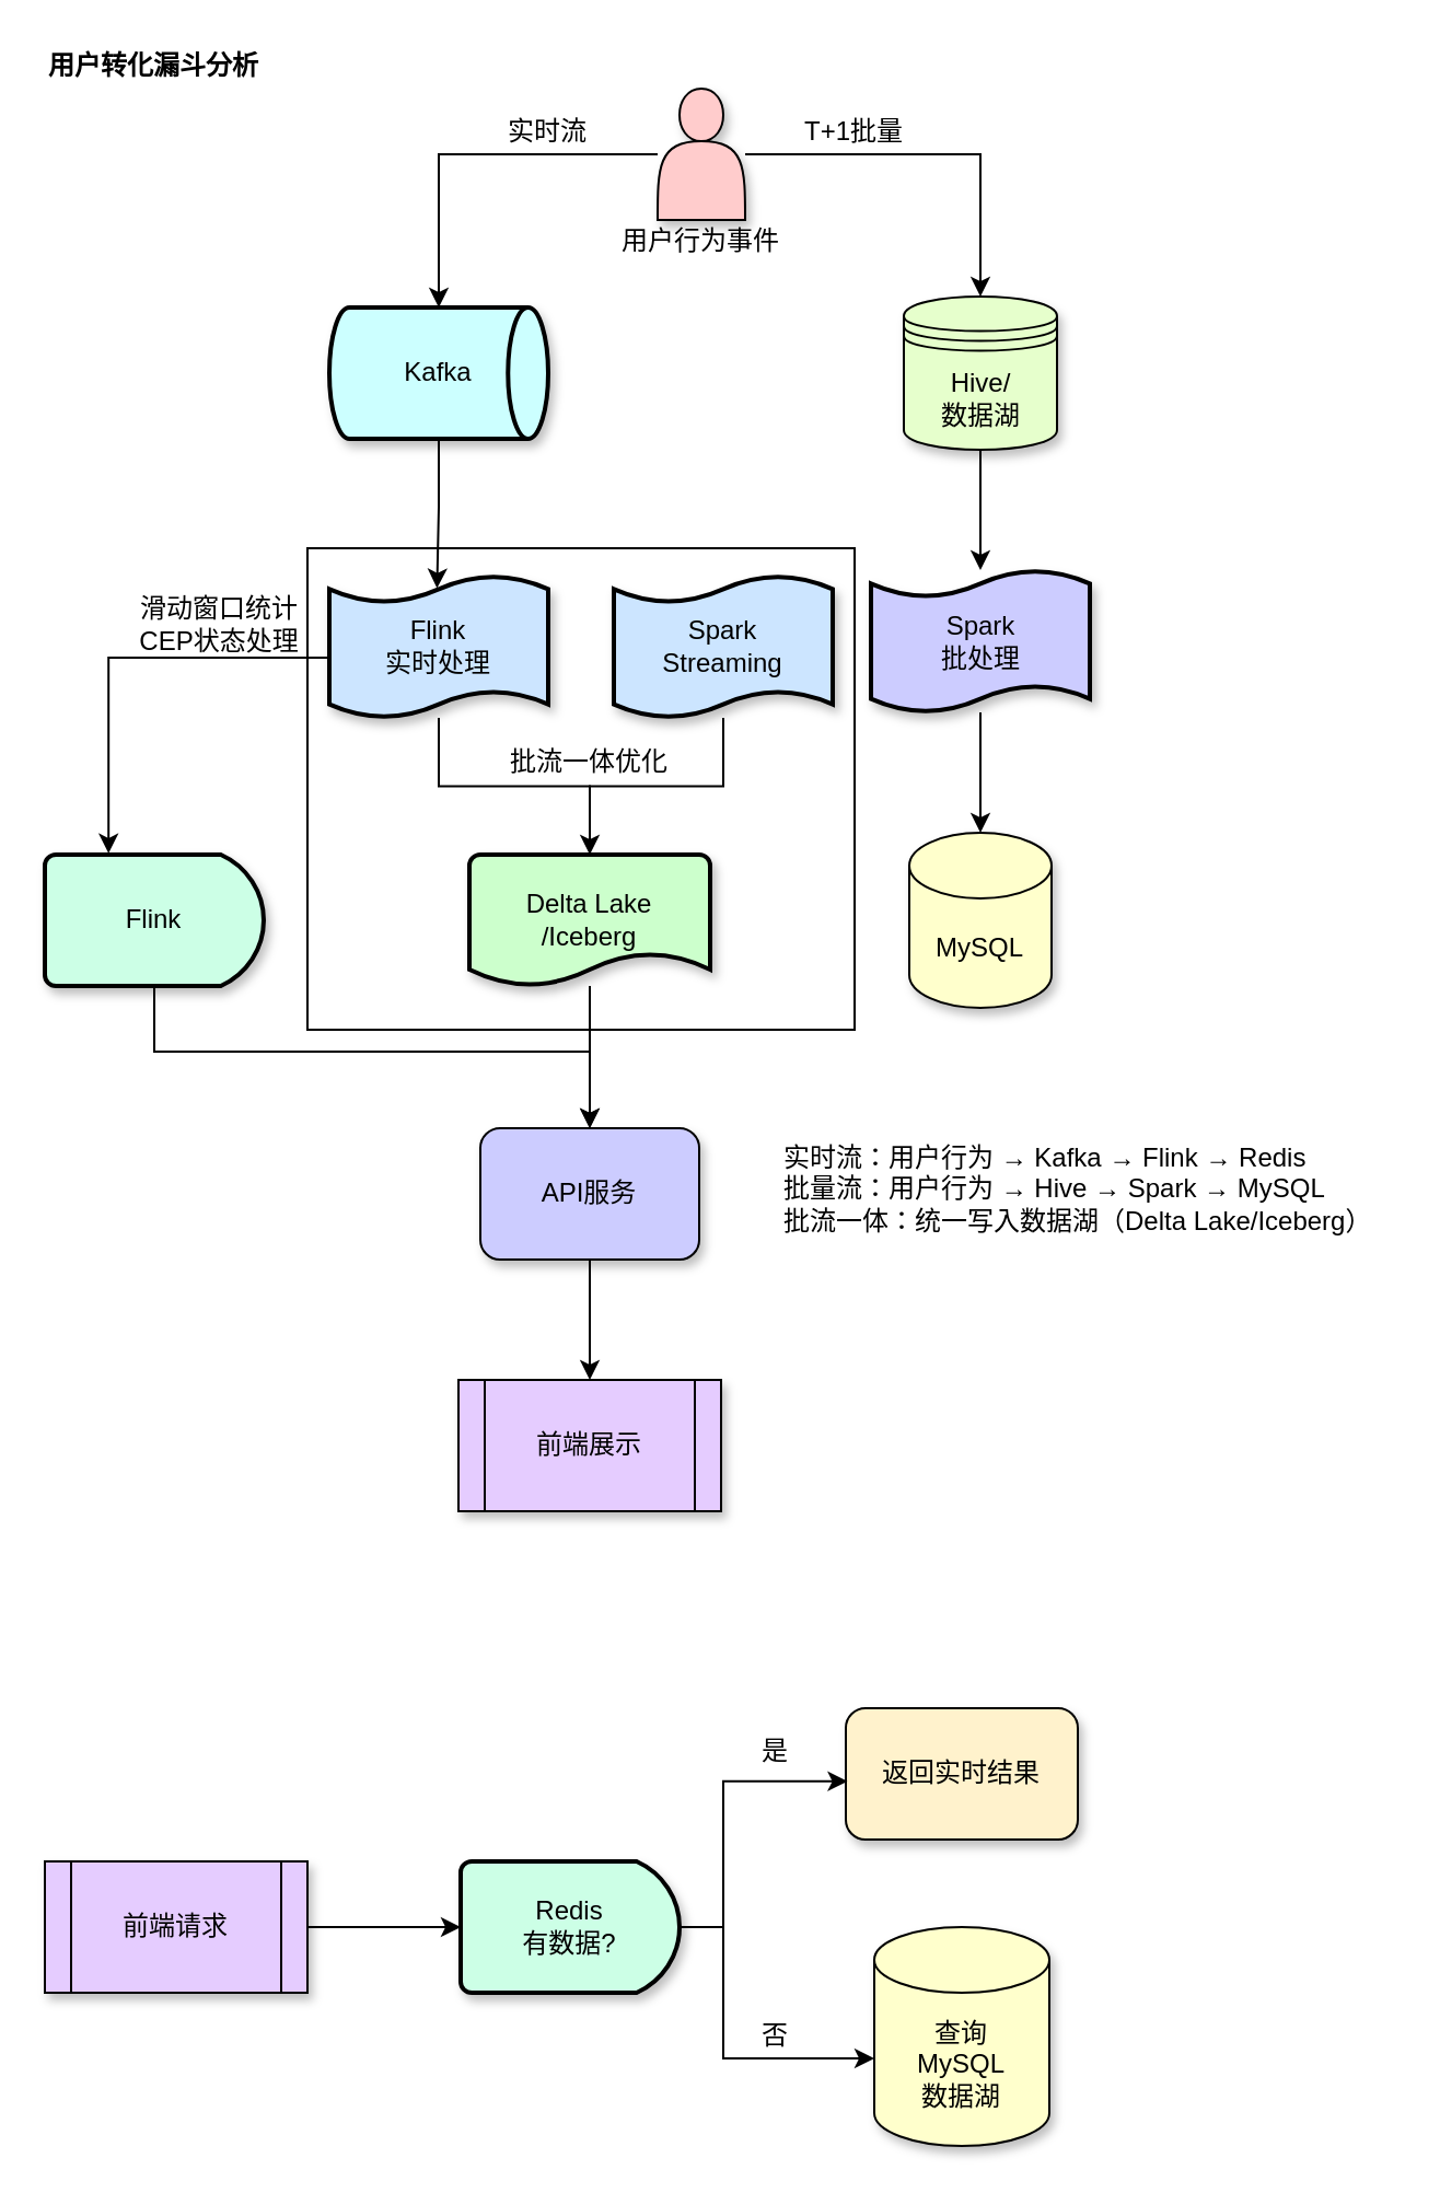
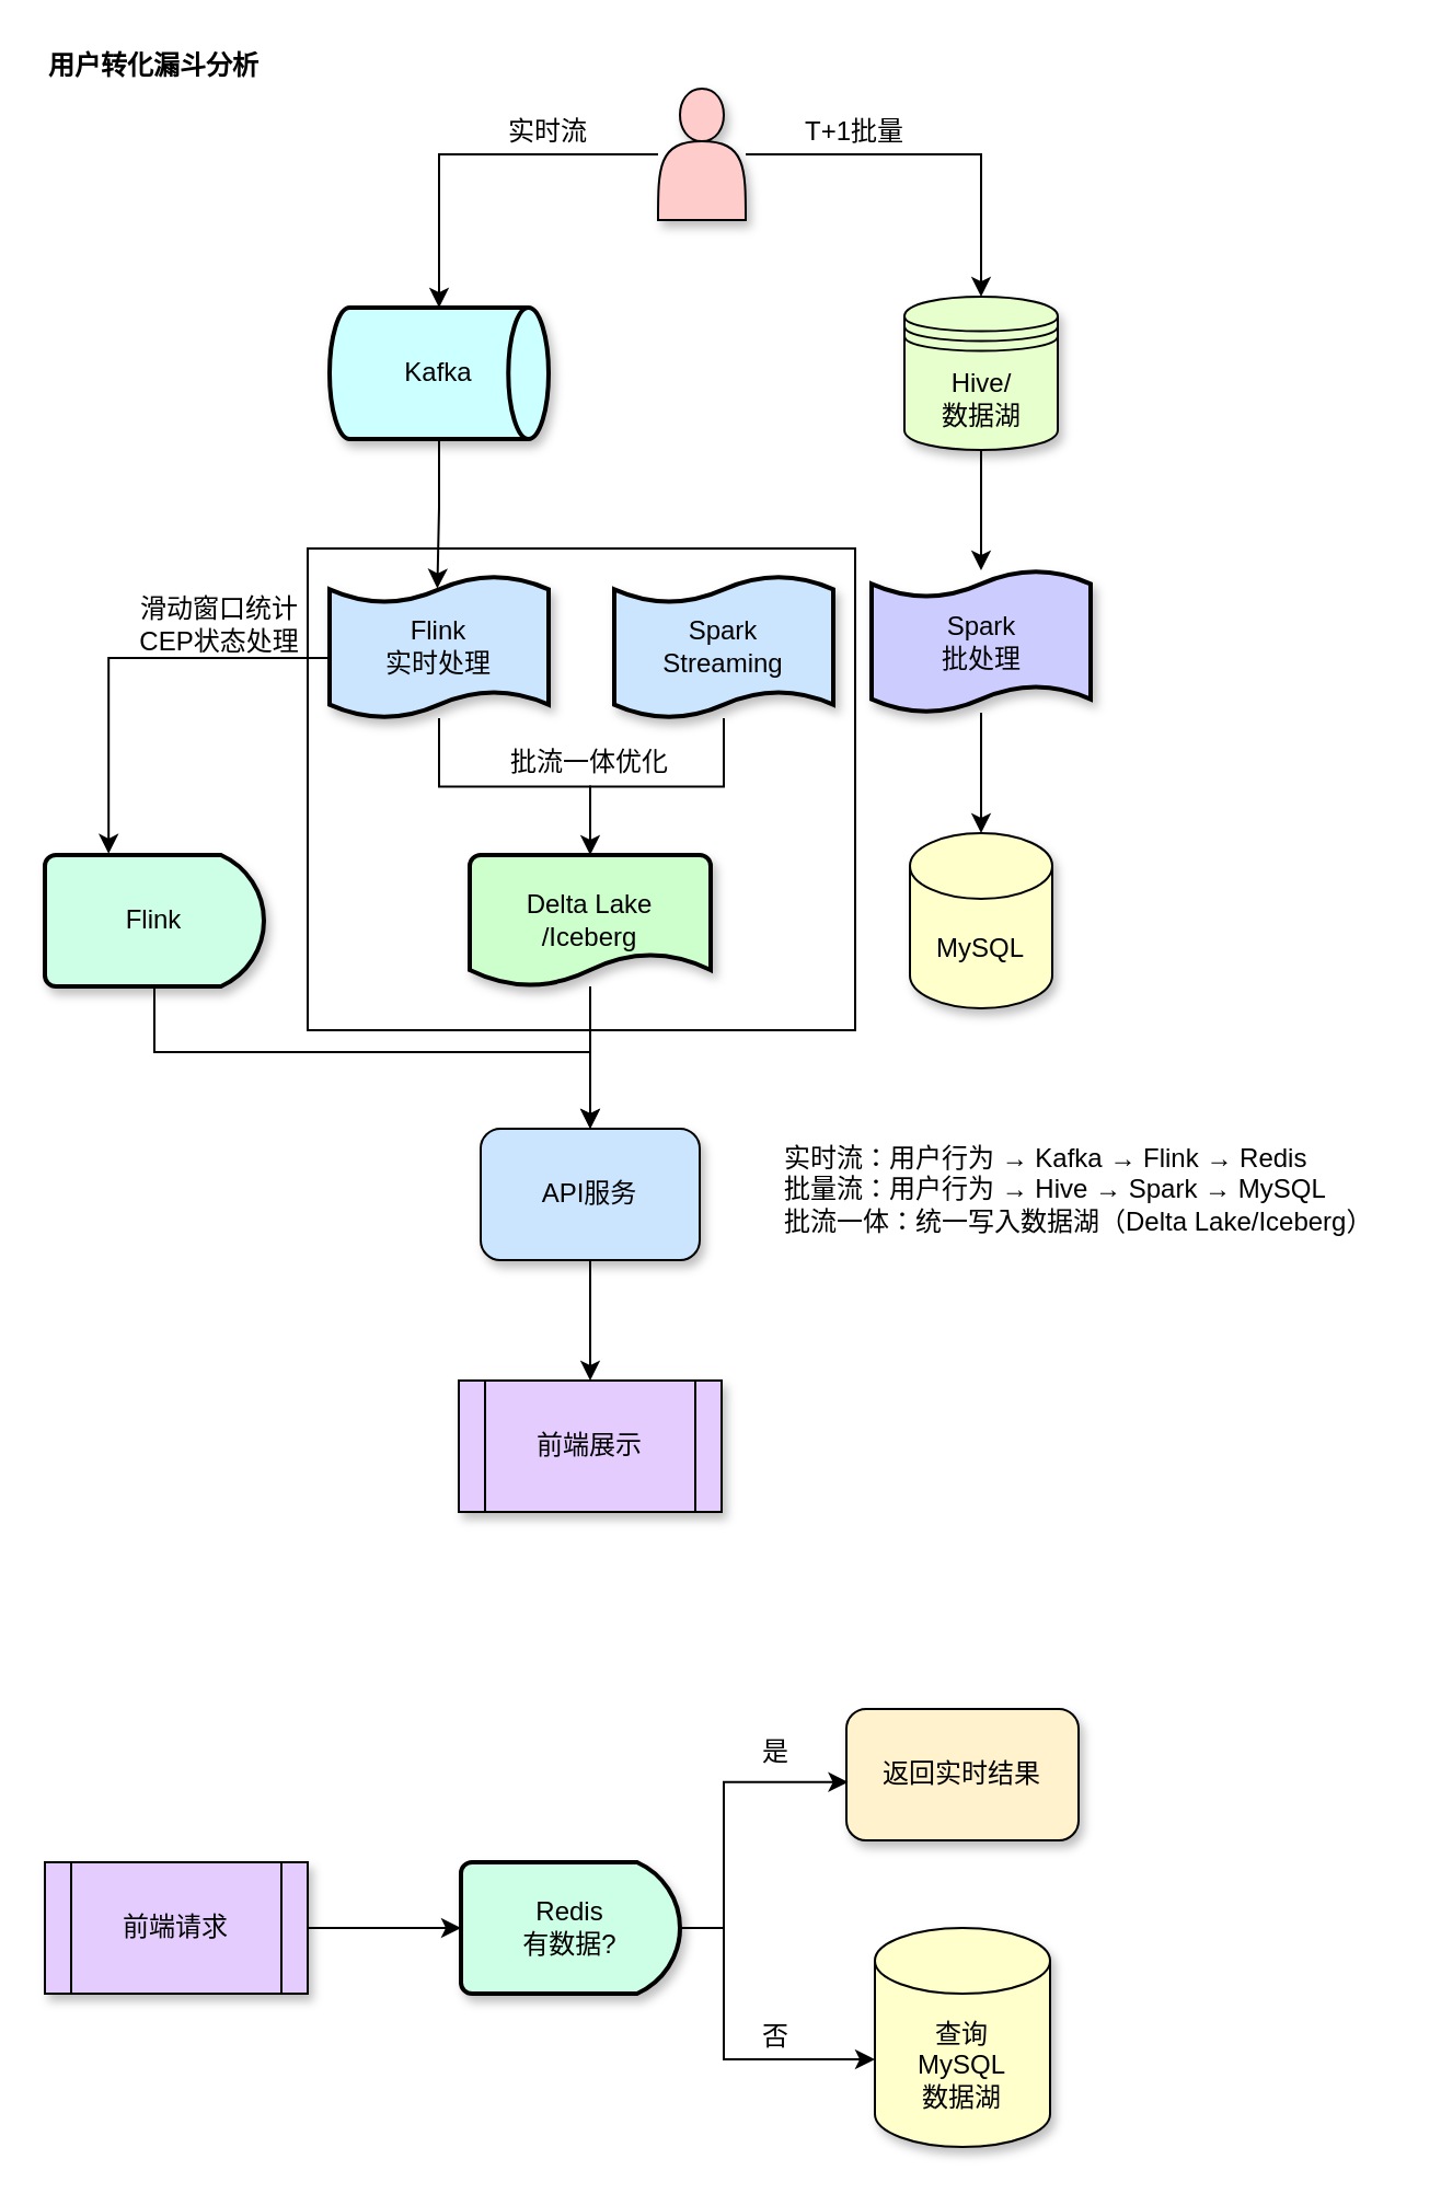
- <mxCell id="26" value="用户行为事件" style="text;strokeColor=none;align=center;fillColor=none;html=1;verticalAlign=middle;whiteSpace=wrap;rounded=0;" parent="3" vertex="1"><mxGeometry x="260" y="60" width="80" height="20" as="geometry" /></mxCell>
- <mxCell id="15" value="API服务" style="rounded=1;whiteSpace=wrap;html=1;fillColor=#CCCCFF;shadow=1;" parent="3" vertex="1"><mxGeometry x="199" y="475" width="100" height="60" as="geometry" /></mxCell>
+ <mxCell id="15" value="API服务" style="rounded=1;whiteSpace=wrap;html=1;fillColor=#cce5ff;shadow=1;" parent="3" vertex="1"><mxGeometry x="199" y="475" width="100" height="60" as="geometry" /></mxCell>
